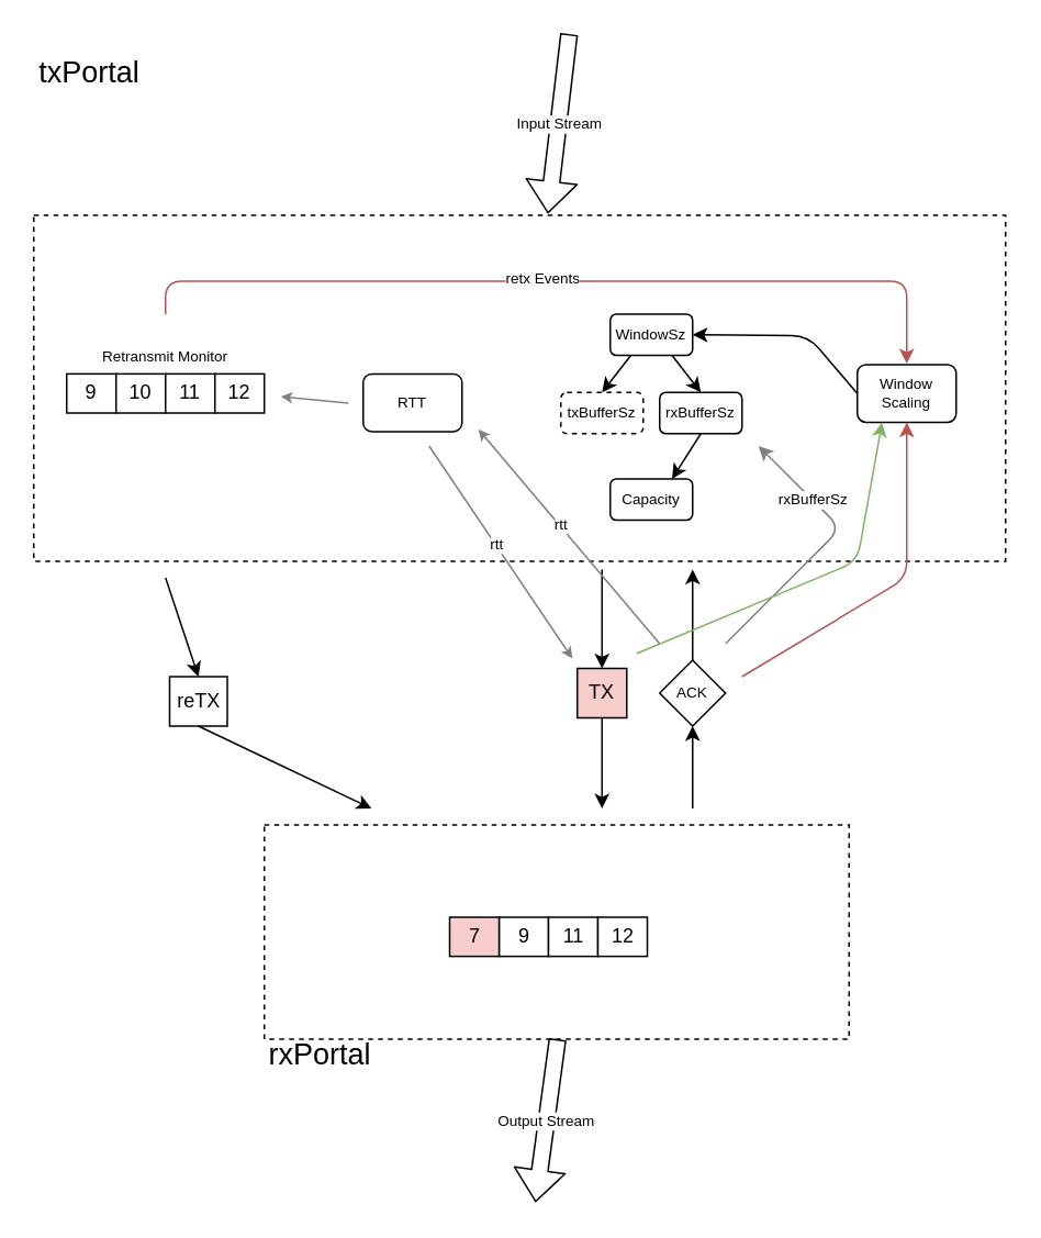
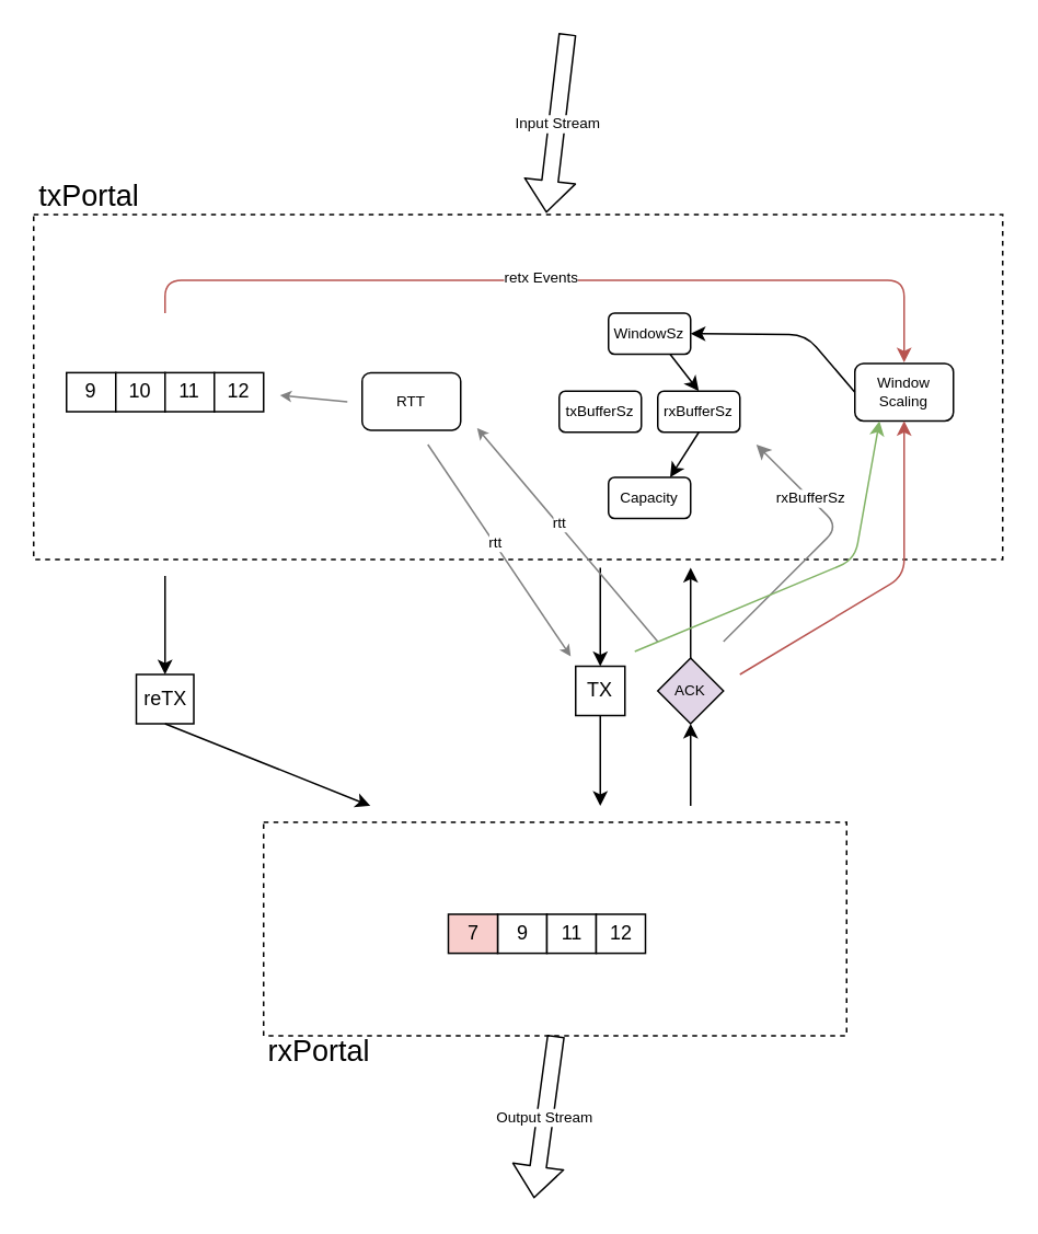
- <mxCell id="45" value="txPortal" style="text;html=1;strokeColor=none;fillColor=none;align=center;verticalAlign=middle;whiteSpace=wrap;rounded=0;dashed=1;fontSize=18;" parent="1" vertex="1"><mxGeometry x="20" y="34" width="67.5" height="20" as="geometry" /></mxCell>
+ <mxCell id="45" value="txPortal" style="text;html=1;strokeColor=none;fillColor=none;align=center;verticalAlign=middle;whiteSpace=wrap;rounded=0;dashed=1;fontSize=18;" parent="1" vertex="1"><mxGeometry x="20" y="109" width="67.5" height="20" as="geometry" /></mxCell>
- <mxCell id="8" value="Retransmit Monitor" style="text;html=1;strokeColor=none;fillColor=none;align=center;verticalAlign=middle;whiteSpace=wrap;rounded=0;fontSize=9;" parent="1" vertex="1"><mxGeometry x="55" y="206.25" width="90" height="20" as="geometry" /></mxCell>
- <mxCell id="17" value="" style="endArrow=classic;html=1;fontSize=9;exitX=0.25;exitY=1;exitDx=0;exitDy=0;entryX=0.5;entryY=0;entryDx=0;entryDy=0;" parent="1" source="13" target="14" edge="1"><mxGeometry width="50" height="50" relative="1" as="geometry"><mxPoint x="460" y="560" as="sourcePoint" /><mxPoint x="510" y="510" as="targetPoint" /></mxGeometry></mxCell>
- <mxCell id="14" value="txBufferSz" style="rounded=1;whiteSpace=wrap;html=1;fillColor=none;fontSize=9;dashed=1;" parent="1" vertex="1"><mxGeometry x="340" y="237.5" width="50" height="25" as="geometry" /></mxCell>
+ <mxCell id="14" value="txBufferSz" style="rounded=1;whiteSpace=wrap;html=1;fillColor=none;fontSize=9;" parent="1" vertex="1"><mxGeometry x="340" y="237.5" width="50" height="25" as="geometry" /></mxCell>
- <mxCell id="10" value="TX" style="rounded=0;whiteSpace=wrap;html=1;fillColor=#f8cecc;" parent="1" vertex="1"><mxGeometry x="350" y="405" width="30" height="30" as="geometry" /></mxCell>
+ <mxCell id="10" value="TX" style="rounded=0;whiteSpace=wrap;html=1;" parent="1" vertex="1"><mxGeometry x="350" y="405" width="30" height="30" as="geometry" /></mxCell>
- <mxCell id="9" value="ACK" style="rhombus;whiteSpace=wrap;html=1;fontSize=9;" parent="1" vertex="1"><mxGeometry x="400" y="400" width="40" height="40" as="geometry" /></mxCell>
+ <mxCell id="9" value="ACK" style="rhombus;whiteSpace=wrap;html=1;fontSize=9;fillColor=#e1d5e7;" parent="1" vertex="1"><mxGeometry x="400" y="400" width="40" height="40" as="geometry" /></mxCell>
- <mxCell id="12" value="reTX" style="rounded=0;whiteSpace=wrap;html=1;" parent="1" vertex="1"><mxGeometry x="102.5" y="410" width="35" height="30" as="geometry" /></mxCell>
+ <mxCell id="12" value="reTX" style="rounded=0;whiteSpace=wrap;html=1;" parent="1" vertex="1"><mxGeometry x="82.5" y="410" width="35" height="30" as="geometry" /></mxCell>
